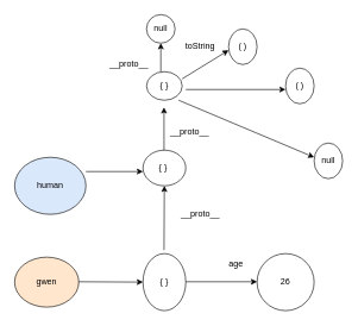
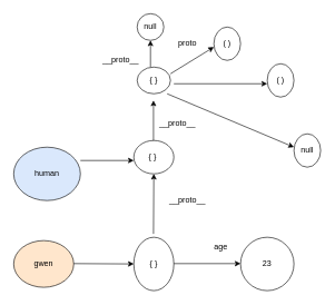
- <mxCell id="25" value="toString" style="text;html=1;align=center;verticalAlign=middle;resizable=0;points=[];autosize=1;strokeColor=none;fillColor=none;" vertex="1" parent="1"><mxGeometry x="250" y="50" width="60" height="30" as="geometry" /></mxCell>
+ <mxCell id="25" value="proto" style="text;html=1;align=center;verticalAlign=middle;resizable=0;points=[];autosize=1;strokeColor=none;fillColor=none;" vertex="1" parent="1"><mxGeometry x="250" y="50" width="60" height="30" as="geometry" /></mxCell>
- <mxCell id="6" value="26" style="ellipse;whiteSpace=wrap;html=1;" vertex="1" parent="1"><mxGeometry x="360" y="355" width="80" height="80" as="geometry" /></mxCell>
+ <mxCell id="6" value="23" style="ellipse;whiteSpace=wrap;html=1;" vertex="1" parent="1"><mxGeometry x="360" y="355" width="80" height="80" as="geometry" /></mxCell>
